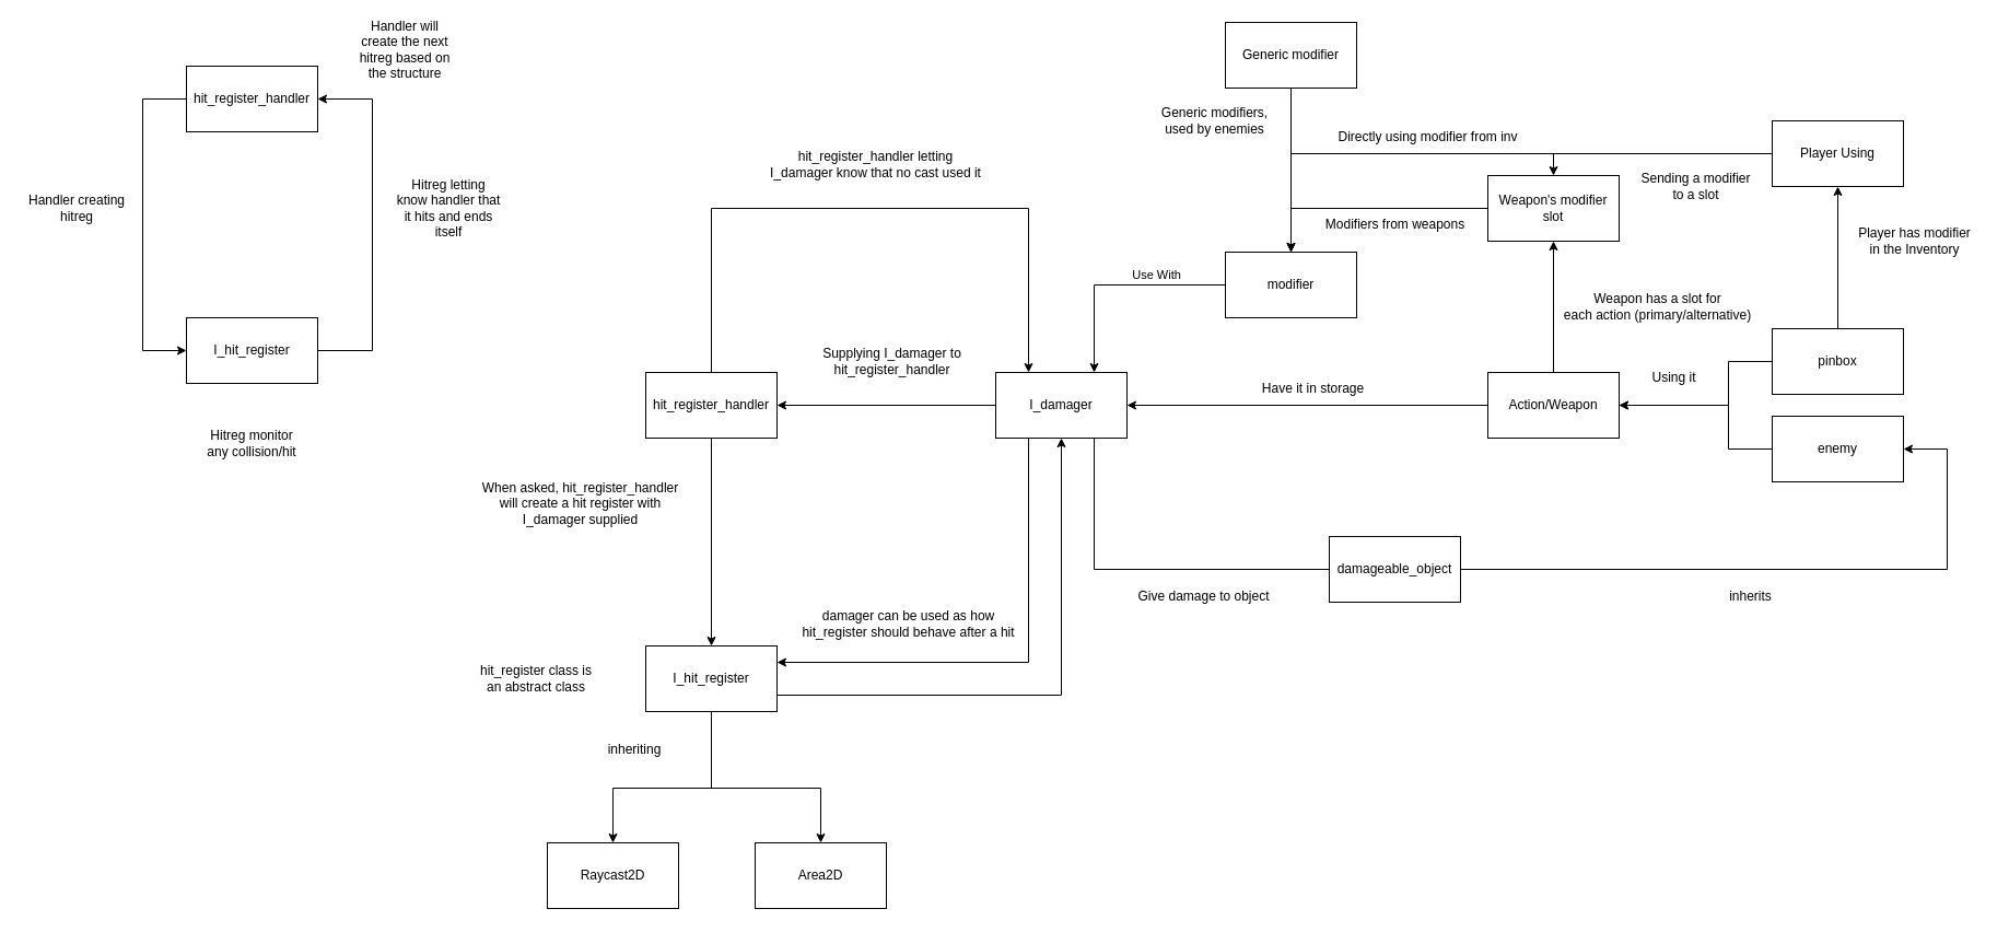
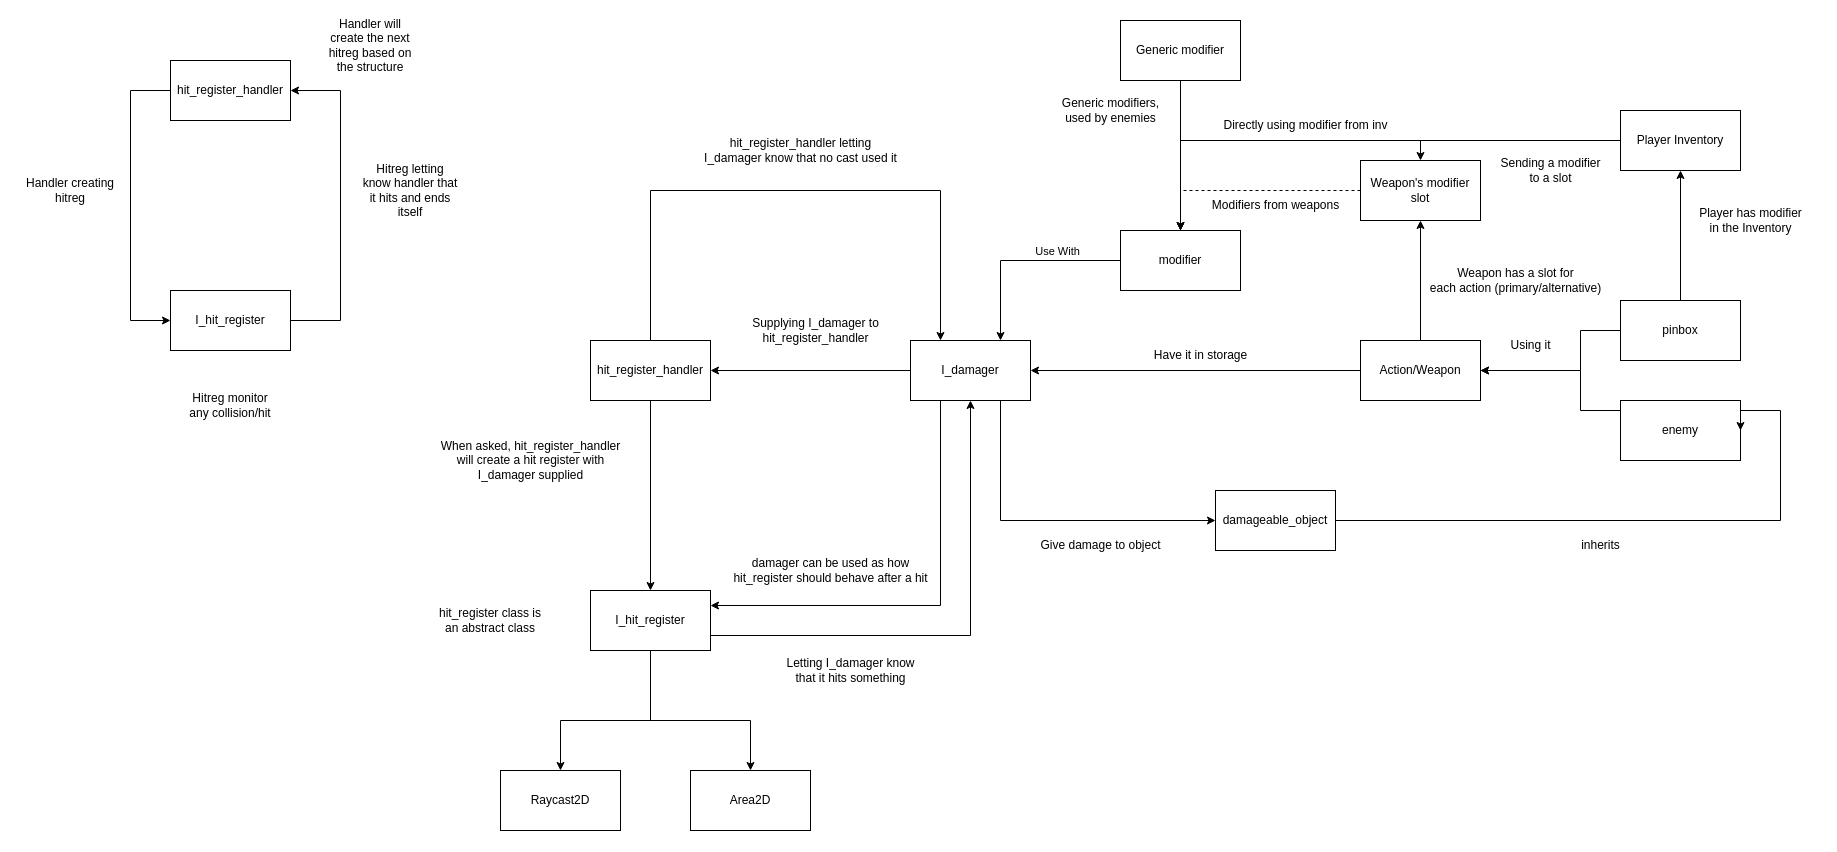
- <mxCell id="33" value="Player Using" style="rounded=0;whiteSpace=wrap;html=1;" parent="1" vertex="1"><mxGeometry x="1620" y="110" width="120" height="60" as="geometry" /></mxCell>
+ <mxCell id="33" value="Player Inventory" style="rounded=0;whiteSpace=wrap;html=1;" parent="1" vertex="1"><mxGeometry x="1620" y="110" width="120" height="60" as="geometry" /></mxCell>
- <mxCell id="39" style="edgeStyle=orthogonalEdgeStyle;rounded=0;html=1;exitX=0;exitY=0.5;exitDx=0;exitDy=0;entryX=0.5;entryY=0;entryDx=0;entryDy=0;" parent="1" source="40" target="8" edge="1"><mxGeometry relative="1" as="geometry" /></mxCell>
+ <mxCell id="39" style="edgeStyle=orthogonalEdgeStyle;rounded=0;html=1;exitX=0;exitY=0.5;exitDx=0;exitDy=0;entryX=0.5;entryY=0;entryDx=0;entryDy=0;dashed=1;" parent="1" source="40" target="8" edge="1"><mxGeometry relative="1" as="geometry" /></mxCell>
- <mxCell id="14" value="enemy" style="rounded=0;whiteSpace=wrap;html=1;" parent="1" vertex="1"><mxGeometry x="1620" y="380" width="120" height="60" as="geometry" /></mxCell>
+ <mxCell id="14" value="enemy" style="rounded=0;whiteSpace=wrap;html=1;" parent="1" vertex="1"><mxGeometry x="1620" y="400" width="120" height="60" as="geometry" /></mxCell>
- <mxCell id="6" style="edgeStyle=orthogonalEdgeStyle;html=1;exitX=0.75;exitY=1;exitDx=0;exitDy=0;entryX=0;entryY=0.5;entryDx=0;entryDy=0;rounded=0;endArrow=none;" edge="1" parent="1" source="7" target="57"><mxGeometry relative="1" as="geometry" /></mxCell>
+ <mxCell id="6" style="edgeStyle=orthogonalEdgeStyle;html=1;exitX=0.75;exitY=1;exitDx=0;exitDy=0;entryX=0;entryY=0.5;entryDx=0;entryDy=0;rounded=0;" edge="1" parent="1" source="7" target="57"><mxGeometry relative="1" as="geometry" /></mxCell>
+ <mxCell id="23" value="Letting I_damager know&lt;br&gt;that it hits something" style="text;html=1;align=center;verticalAlign=middle;resizable=0;points=[];autosize=1;strokeColor=none;fillColor=none;" parent="1" vertex="1"><mxGeometry x="775" y="650" width="150" height="40" as="geometry" /></mxCell>
- <mxCell id="20" value="inheriting" style="text;html=1;strokeColor=none;fillColor=none;align=center;verticalAlign=middle;whiteSpace=wrap;rounded=0;" parent="1" vertex="1"><mxGeometry x="520" y="670" width="120" height="30" as="geometry" /></mxCell>
